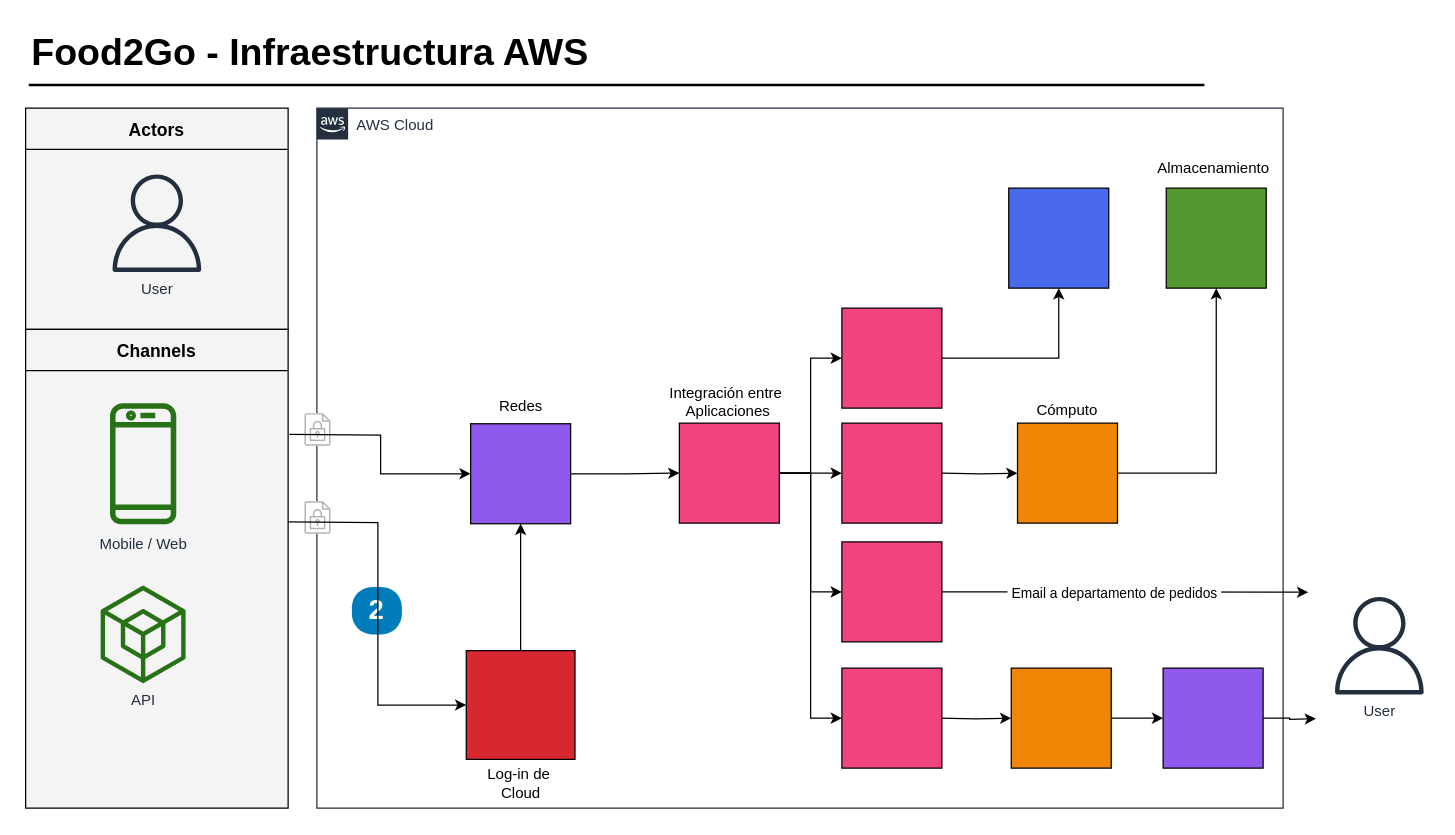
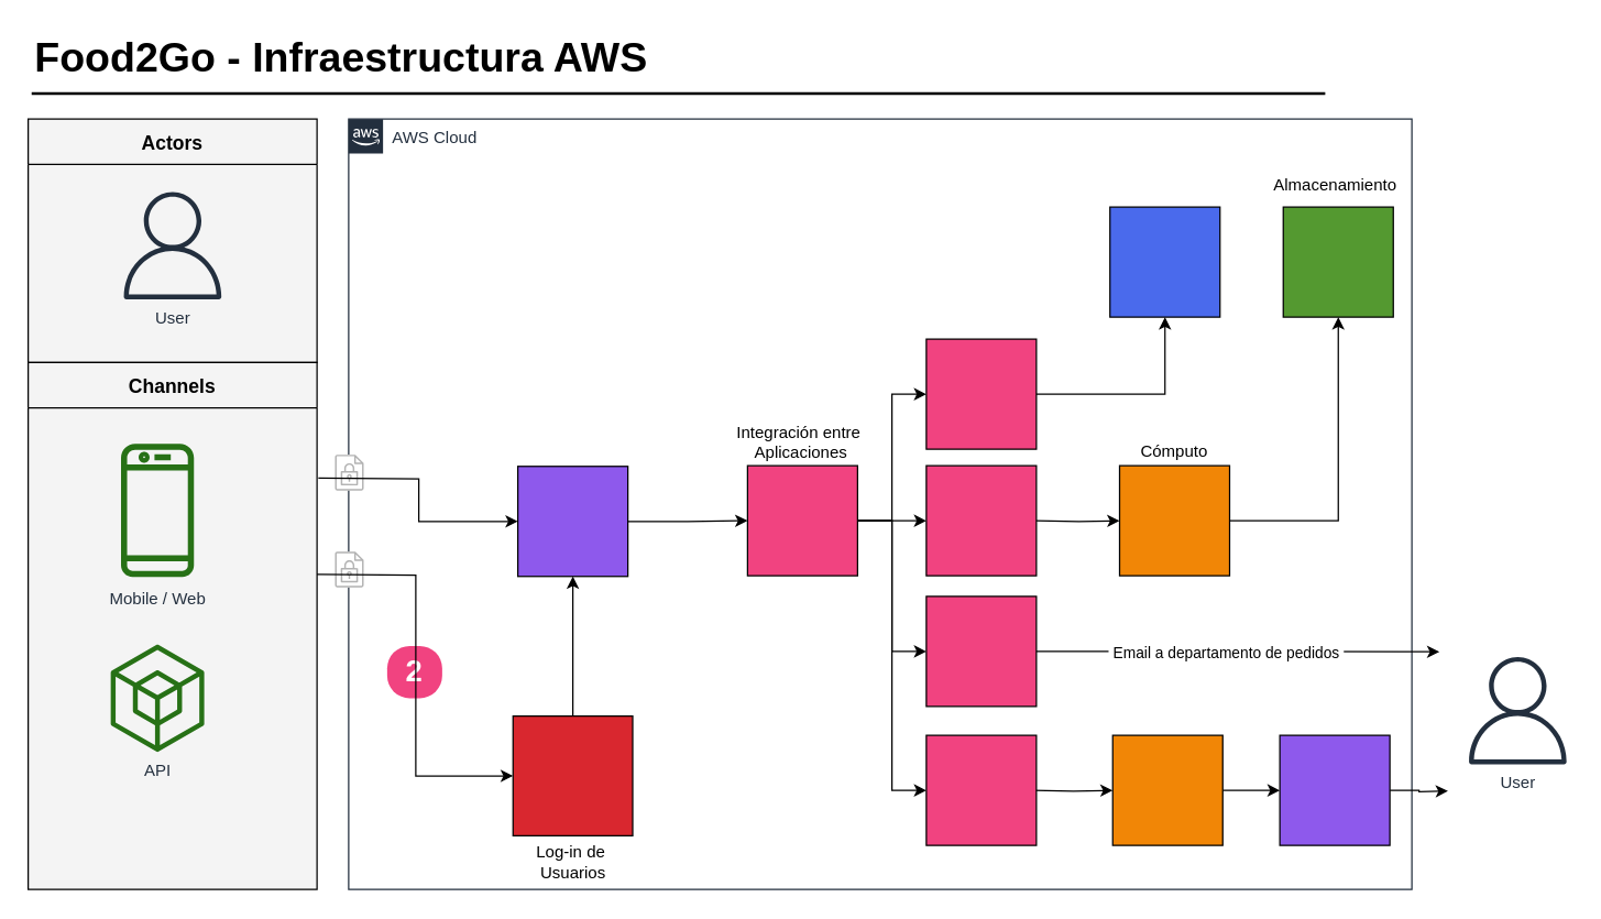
- <mxCell id="30" value="Redes" style="text;html=1;align=center;verticalAlign=middle;resizable=0;points=[];autosize=1;strokeColor=none;fillColor=none;" vertex="1" parent="2"><mxGeometry x="136.5" y="226" width="53" height="26" as="geometry" /></mxCell>
- <mxCell id="45" value="2" style="rounded=1;whiteSpace=wrap;html=1;fillColor=#007CBD;strokeColor=none;fontColor=#FFFFFF;fontStyle=1;fontSize=22;labelBackgroundColor=none;arcSize=43;" vertex="1" parent="1"><mxGeometry x="281" y="469" width="40" height="38" as="geometry" /></mxCell>
+ <mxCell id="45" value="2" style="rounded=1;whiteSpace=wrap;html=1;fillColor=#f14380;strokeColor=none;fontColor=#FFFFFF;fontStyle=1;fontSize=22;labelBackgroundColor=none;arcSize=43;" vertex="1" parent="1"><mxGeometry x="281" y="469" width="40" height="38" as="geometry" /></mxCell>
- <mxCell id="26" value="Log-in de&amp;nbsp;&lt;br&gt;Cloud" style="text;html=1;align=center;verticalAlign=middle;resizable=0;points=[];autosize=1;strokeColor=none;fillColor=none;" vertex="1" parent="2"><mxGeometry x="127.5" y="519" width="71" height="41" as="geometry" /></mxCell>
+ <mxCell id="26" value="Log-in de&amp;nbsp;&lt;br&gt;Usuarios" style="text;html=1;align=center;verticalAlign=middle;resizable=0;points=[];autosize=1;strokeColor=none;fillColor=none;" vertex="1" parent="2"><mxGeometry x="127.5" y="519" width="71" height="41" as="geometry" /></mxCell>
